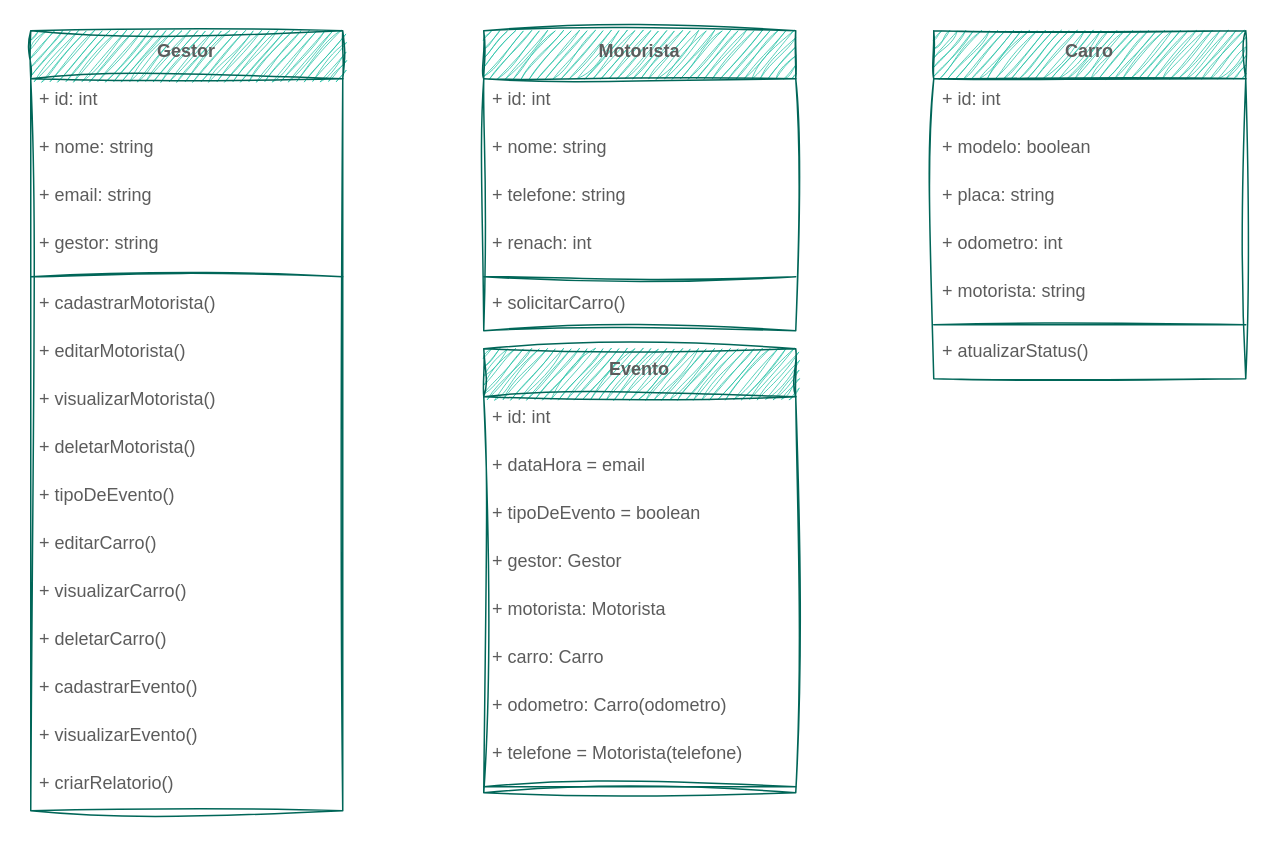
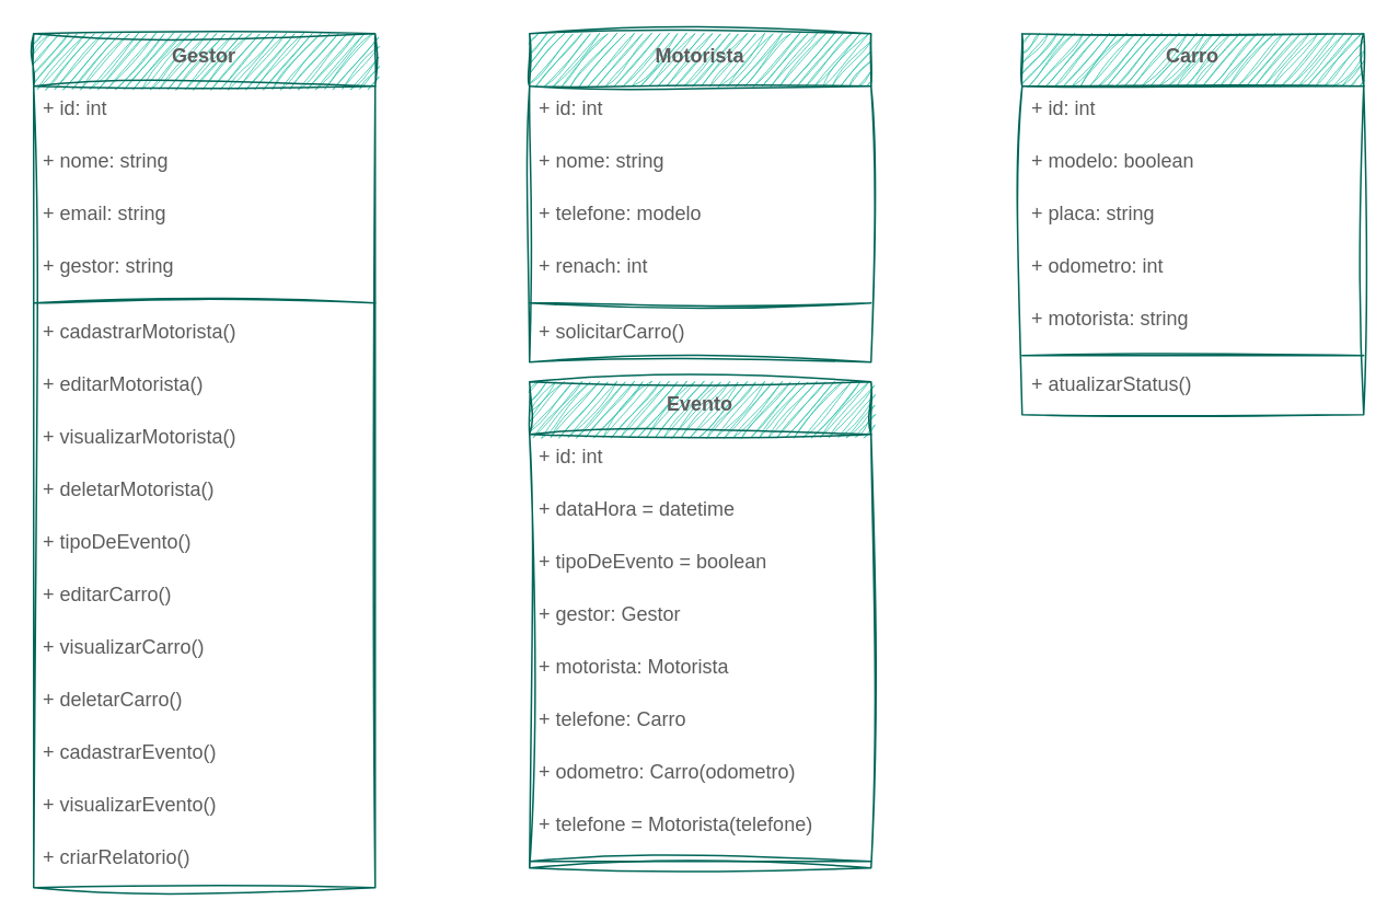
- <mxCell id="22" value="+ telefone: string" style="text;strokeColor=none;fillColor=none;align=left;verticalAlign=top;spacingLeft=4;spacingRight=4;overflow=hidden;rotatable=0;points=[[0,0.5],[1,0.5]];portConstraint=eastwest;labelBackgroundColor=none;fontColor=#5C5C5C;sketch=1;curveFitting=1;jiggle=2;rounded=0;" parent="19" vertex="1"><mxGeometry y="96" width="208" height="32" as="geometry" /></mxCell>
+ <mxCell id="22" value="+ telefone: modelo" style="text;strokeColor=none;fillColor=none;align=left;verticalAlign=top;spacingLeft=4;spacingRight=4;overflow=hidden;rotatable=0;points=[[0,0.5],[1,0.5]];portConstraint=eastwest;labelBackgroundColor=none;fontColor=#5C5C5C;sketch=1;curveFitting=1;jiggle=2;rounded=0;" parent="19" vertex="1"><mxGeometry y="96" width="208" height="32" as="geometry" /></mxCell>
- <mxCell id="36" value="+ dataHora = email" style="text;strokeColor=none;fillColor=none;align=left;verticalAlign=top;spacingLeft=4;spacingRight=4;overflow=hidden;rotatable=0;points=[[0,0.5],[1,0.5]];portConstraint=eastwest;labelBackgroundColor=none;fontColor=#5C5C5C;sketch=1;curveFitting=1;jiggle=2;rounded=0;" parent="34" vertex="1"><mxGeometry y="64" width="208" height="32" as="geometry" /></mxCell>
+ <mxCell id="36" value="+ dataHora = datetime" style="text;strokeColor=none;fillColor=none;align=left;verticalAlign=top;spacingLeft=4;spacingRight=4;overflow=hidden;rotatable=0;points=[[0,0.5],[1,0.5]];portConstraint=eastwest;labelBackgroundColor=none;fontColor=#5C5C5C;sketch=1;curveFitting=1;jiggle=2;rounded=0;" parent="34" vertex="1"><mxGeometry y="64" width="208" height="32" as="geometry" /></mxCell>
- <mxCell id="40" value="+ carro: Carro" style="text;strokeColor=none;fillColor=none;align=left;verticalAlign=top;spacingLeft=4;spacingRight=4;overflow=hidden;rotatable=0;points=[[0,0.5],[1,0.5]];portConstraint=eastwest;labelBackgroundColor=none;fontColor=#5C5C5C;sketch=1;curveFitting=1;jiggle=2;rounded=0;" parent="34" vertex="1"><mxGeometry y="192" width="208" height="32" as="geometry" /></mxCell>
+ <mxCell id="40" value="+ telefone: Carro" style="text;strokeColor=none;fillColor=none;align=left;verticalAlign=top;spacingLeft=4;spacingRight=4;overflow=hidden;rotatable=0;points=[[0,0.5],[1,0.5]];portConstraint=eastwest;labelBackgroundColor=none;fontColor=#5C5C5C;sketch=1;curveFitting=1;jiggle=2;rounded=0;" parent="34" vertex="1"><mxGeometry y="192" width="208" height="32" as="geometry" /></mxCell>
